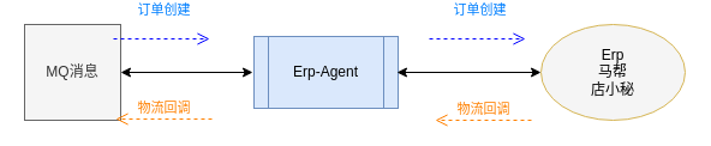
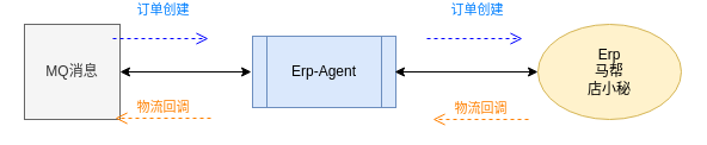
- <mxCell id="4" value="Erp&lt;br&gt;马帮&lt;br&gt;店小秘" style="ellipse;whiteSpace=wrap;html=1;fillColor=#f5f5f5;strokeColor=#d6b656;" parent="1" vertex="1"><mxGeometry x="450" y="20" width="120" height="80" as="geometry" /></mxCell>
+ <mxCell id="4" value="Erp&lt;br&gt;马帮&lt;br&gt;店小秘" style="ellipse;whiteSpace=wrap;html=1;fillColor=#fff2cc;strokeColor=#d6b656;" parent="1" vertex="1"><mxGeometry x="450" y="20" width="120" height="80" as="geometry" /></mxCell>
